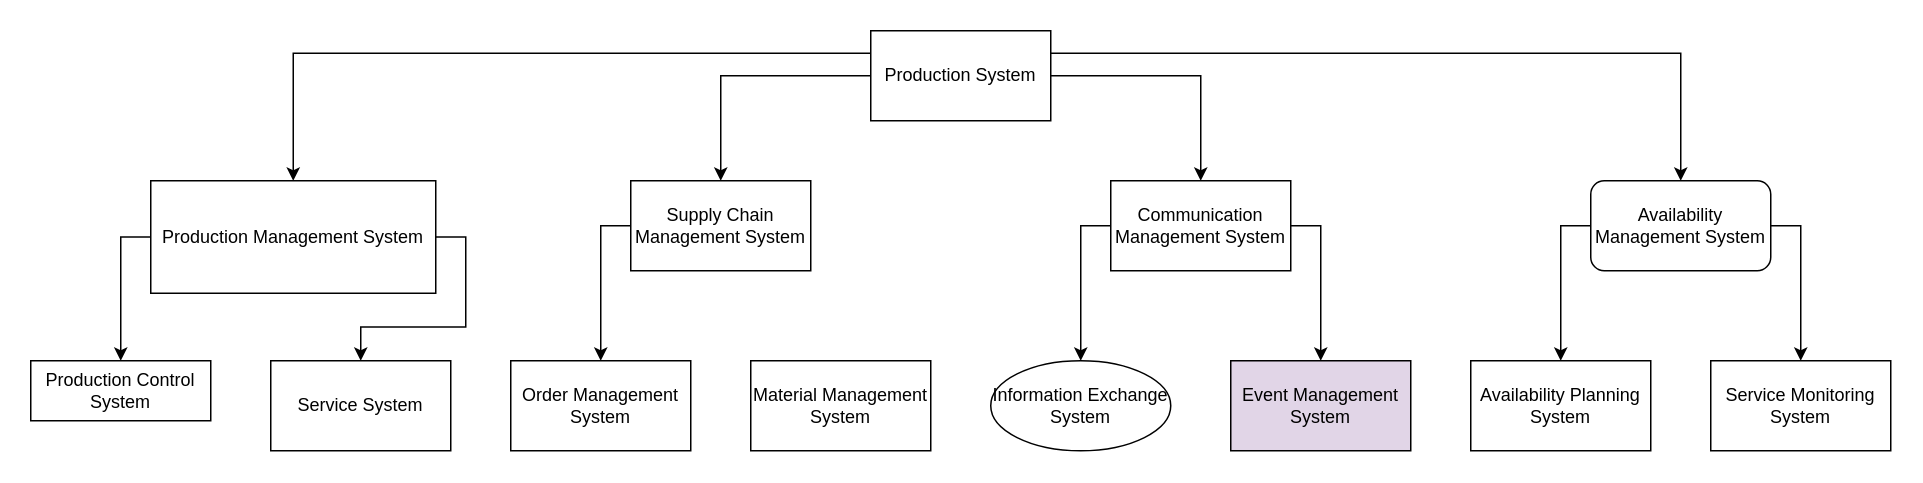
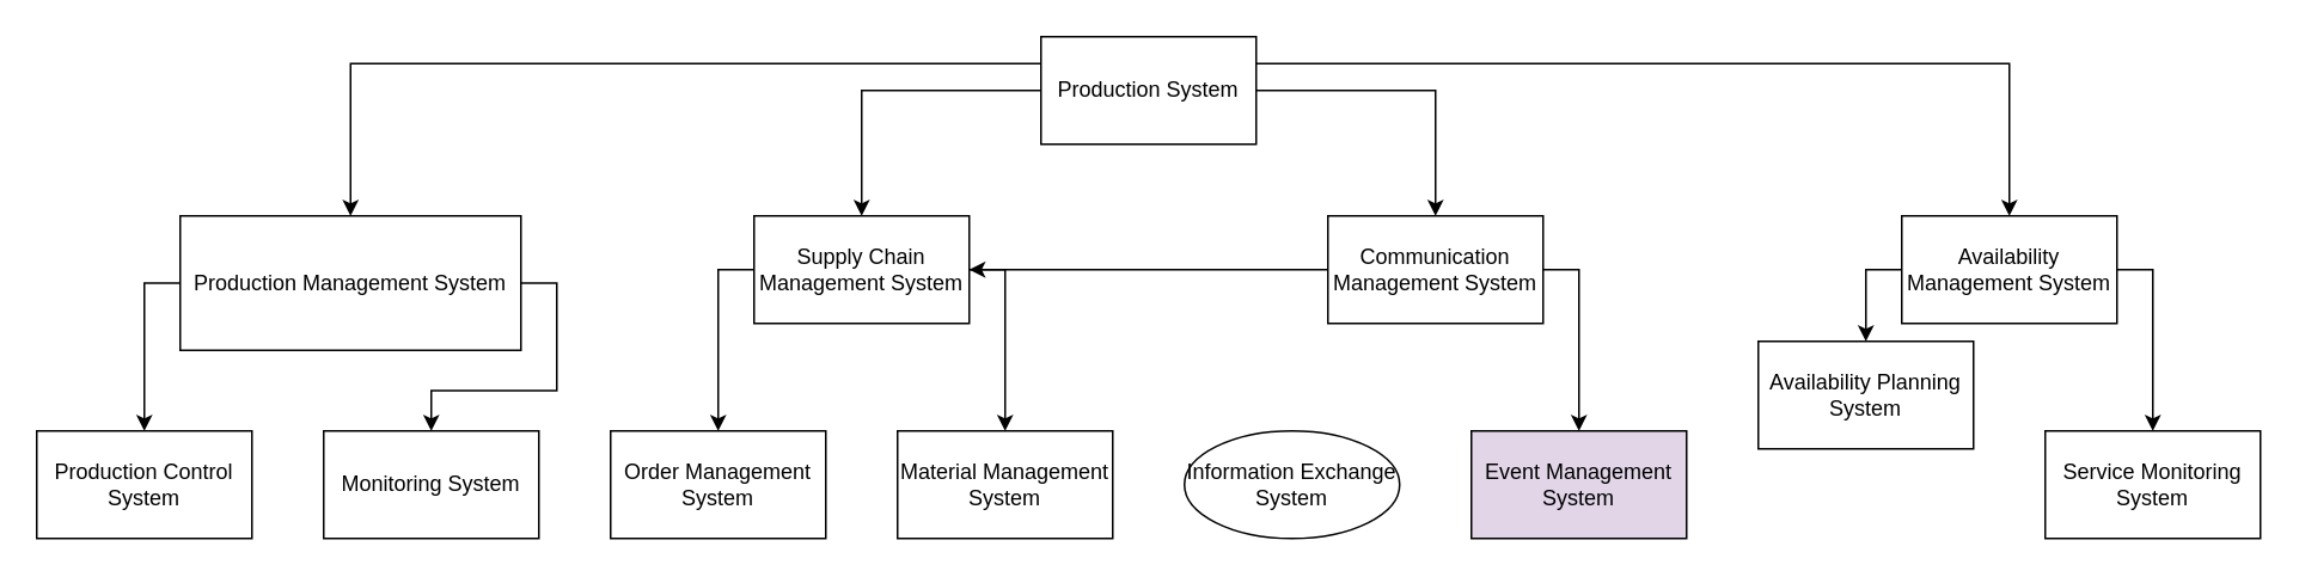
- <mxCell id="18" value="Availability Management System" style="whiteSpace=wrap;html=1;rounded=1;" vertex="1" parent="1"><mxGeometry x="1060" y="120" width="120" height="60" as="geometry" /></mxCell>
+ <mxCell id="18" value="Availability Management System" style="rounded=0;whiteSpace=wrap;html=1;" vertex="1" parent="1"><mxGeometry x="1060" y="120" width="120" height="60" as="geometry" /></mxCell>
- <mxCell id="13" style="edgeStyle=orthogonalEdgeStyle;rounded=0;orthogonalLoop=1;jettySize=auto;html=1;exitX=0;exitY=0.5;exitDx=0;exitDy=0;" edge="1" parent="1" source="15" target="23"><mxGeometry relative="1" as="geometry" /></mxCell>
+ <mxCell id="13" style="edgeStyle=orthogonalEdgeStyle;rounded=0;orthogonalLoop=1;jettySize=auto;html=1;exitX=0;exitY=0.5;exitDx=0;exitDy=0;" edge="1" parent="1" source="15" target="12"><mxGeometry relative="1" as="geometry" /></mxCell>
+ <mxCell id="11" style="edgeStyle=orthogonalEdgeStyle;rounded=0;orthogonalLoop=1;jettySize=auto;html=1;exitX=1;exitY=0.5;exitDx=0;exitDy=0;" edge="1" parent="1" source="12" target="22"><mxGeometry relative="1" as="geometry" /></mxCell>
- <mxCell id="19" value="Production Control System" style="rounded=0;whiteSpace=wrap;html=1;" vertex="1" parent="1"><mxGeometry x="20" y="240" width="120" height="40" as="geometry" /></mxCell>
+ <mxCell id="19" value="Production Control System" style="rounded=0;whiteSpace=wrap;html=1;" vertex="1" parent="1"><mxGeometry x="20" y="240" width="120" height="60" as="geometry" /></mxCell>
- <mxCell id="20" value="Service System" style="whiteSpace=wrap;html=1;rounded=0;" vertex="1" parent="1"><mxGeometry x="180" y="240" width="120" height="60" as="geometry" /></mxCell>
+ <mxCell id="20" value="Monitoring System" style="whiteSpace=wrap;html=1;rounded=0;" vertex="1" parent="1"><mxGeometry x="180" y="240" width="120" height="60" as="geometry" /></mxCell>
- <mxCell id="25" value="Availability Planning System" style="rounded=0;whiteSpace=wrap;html=1;" vertex="1" parent="1"><mxGeometry x="980" y="240" width="120" height="60" as="geometry" /></mxCell>
+ <mxCell id="25" value="Availability Planning System" style="rounded=0;whiteSpace=wrap;html=1;" vertex="1" parent="1"><mxGeometry x="980" y="190" width="120" height="60" as="geometry" /></mxCell>
